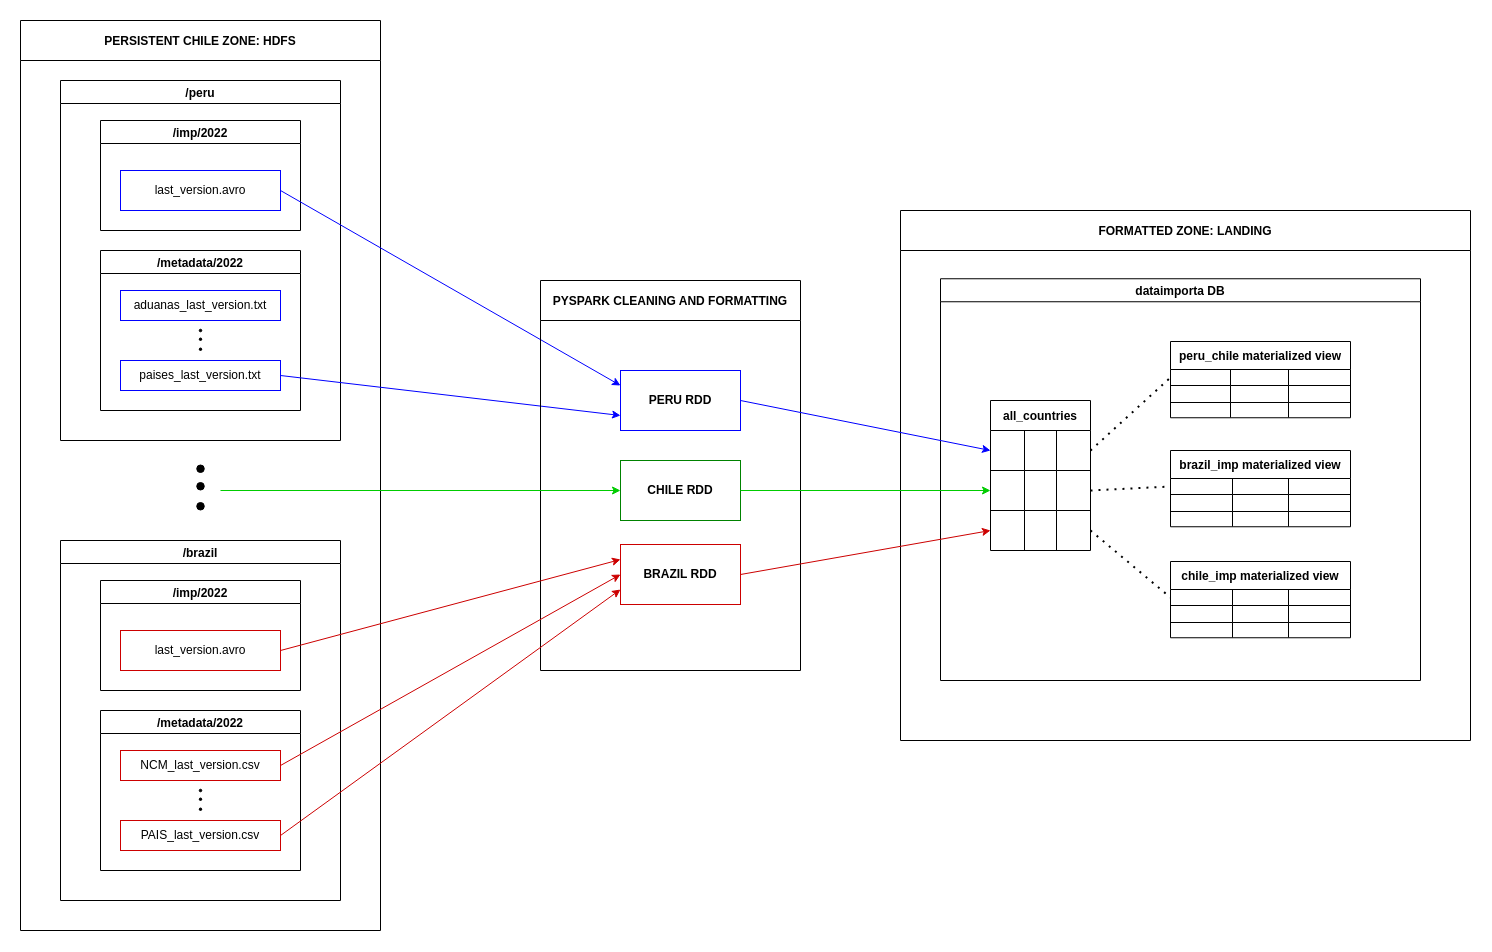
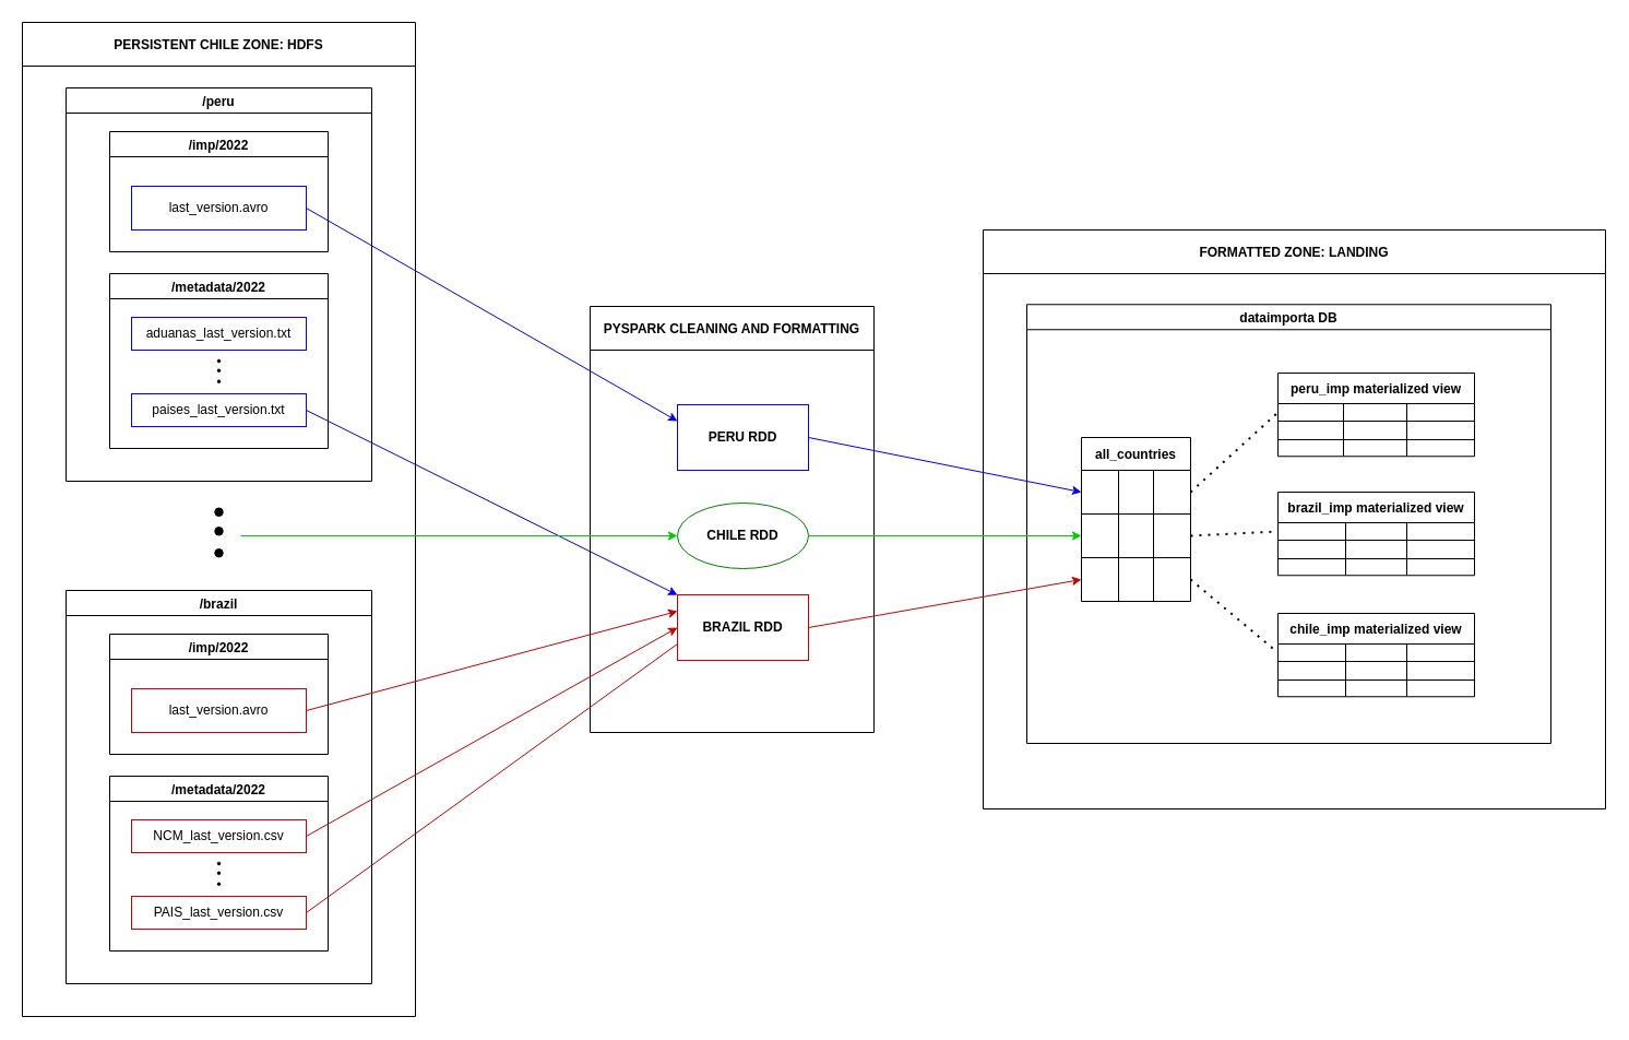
- <mxCell id="39" value="peru_chile materialized view" style="shape=table;startSize=28;container=1;collapsible=0;childLayout=tableLayout;fontStyle=1;align=center;fillColor=none;" vertex="1" parent="25"><mxGeometry x="230" y="62.75" width="180" height="76.25" as="geometry" /></mxCell>
+ <mxCell id="39" value="peru_imp materialized view" style="shape=table;startSize=28;container=1;collapsible=0;childLayout=tableLayout;fontStyle=1;align=center;fillColor=none;" vertex="1" parent="25"><mxGeometry x="230" y="62.75" width="180" height="76.25" as="geometry" /></mxCell>
- <mxCell id="82" value="" style="endArrow=classic;html=1;rounded=0;exitX=1;exitY=0.5;exitDx=0;exitDy=0;entryX=0;entryY=0.75;entryDx=0;entryDy=0;strokeColor=#0000FF;" edge="1" parent="1" source="8" target="84"><mxGeometry width="50" height="50" relative="1" as="geometry"><mxPoint x="520" y="410" as="sourcePoint" /><mxPoint x="530" y="320" as="targetPoint" /></mxGeometry></mxCell>
+ <mxCell id="82" value="" style="endArrow=classic;html=1;rounded=0;exitX=1;exitY=0.5;exitDx=0;exitDy=0;strokeColor=#0000FF;" edge="1" parent="1" source="8" target="85"><mxGeometry width="50" height="50" relative="1" as="geometry"><mxPoint x="520" y="410" as="sourcePoint" /><mxPoint x="530" y="320" as="targetPoint" /></mxGeometry></mxCell>
- <mxCell id="86" value="&lt;b&gt;CHILE RDD&lt;/b&gt;" style="rounded=0;whiteSpace=wrap;html=1;fillColor=none;strokeColor=#008200;" vertex="1" parent="83"><mxGeometry x="80" y="180" width="120" height="60" as="geometry" /></mxCell>
+ <mxCell id="86" value="&lt;b&gt;CHILE RDD&lt;/b&gt;" style="ellipse;whiteSpace=wrap;html=1;fillColor=none;strokeColor=#008200;" vertex="1" parent="83"><mxGeometry x="80" y="180" width="120" height="60" as="geometry" /></mxCell>
- <mxCell id="88" value="" style="endArrow=classic;html=1;rounded=0;entryX=0;entryY=0.75;entryDx=0;entryDy=0;exitX=1;exitY=0.5;exitDx=0;exitDy=0;strokeColor=#CC0000;" edge="1" parent="1" source="17" target="85"><mxGeometry width="50" height="50" relative="1" as="geometry"><mxPoint x="490" y="570" as="sourcePoint" /><mxPoint x="540" y="520" as="targetPoint" /></mxGeometry></mxCell>
+ <mxCell id="88" value="" style="endArrow=none;html=1;rounded=0;entryX=0;entryY=0.75;entryDx=0;entryDy=0;exitX=1;exitY=0.5;exitDx=0;exitDy=0;strokeColor=#CC0000;" edge="1" parent="1" source="17" target="85"><mxGeometry width="50" height="50" relative="1" as="geometry"><mxPoint x="490" y="570" as="sourcePoint" /><mxPoint x="540" y="520" as="targetPoint" /></mxGeometry></mxCell>
